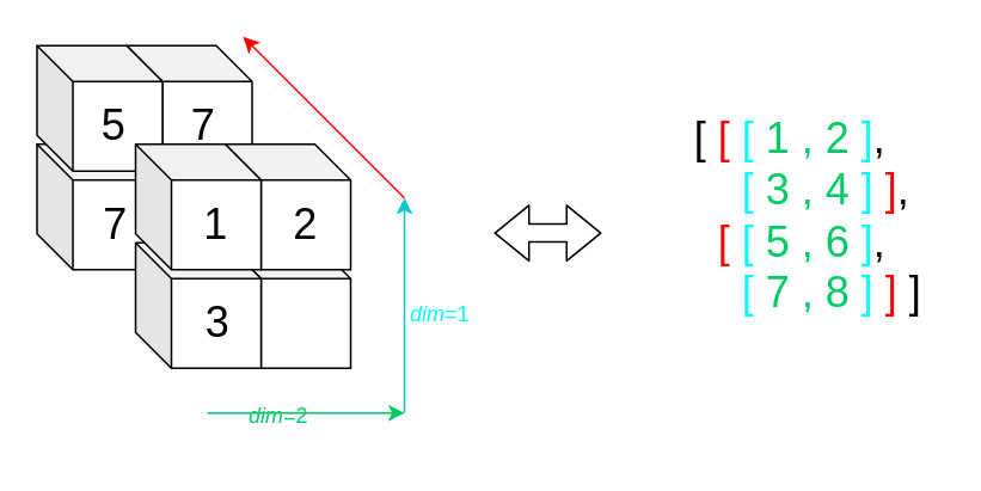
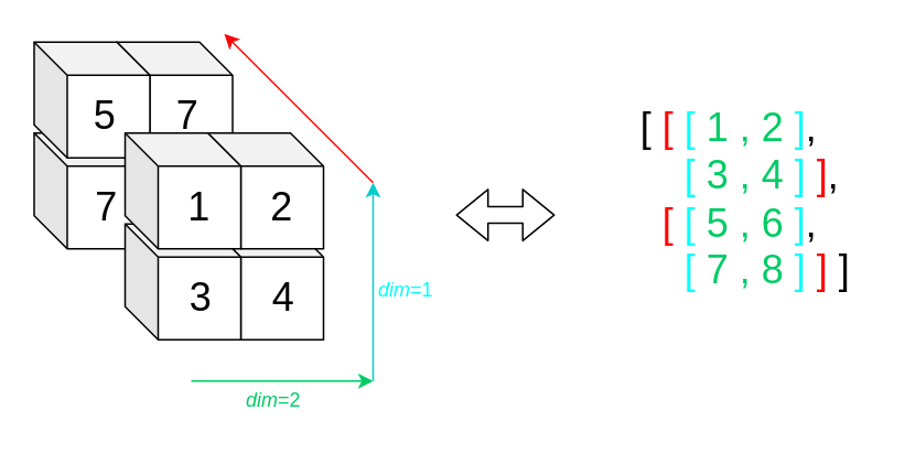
+ <mxCell id="17" value="&lt;font style=&quot;font-size: 24px&quot;&gt;4&lt;/font&gt;" style="text;html=1;strokeColor=none;fillColor=none;align=center;verticalAlign=middle;whiteSpace=wrap;rounded=0;" vertex="1" parent="1"><mxGeometry x="151" y="170" width="40" height="20" as="geometry" /></mxCell>
- <mxCell id="13" value="&lt;font color=&quot;#00cc66&quot;&gt;&lt;i&gt;dim&lt;/i&gt;=2&lt;/font&gt;" style="text;html=1;strokeColor=none;fillColor=none;align=center;verticalAlign=middle;whiteSpace=wrap;rounded=0;" vertex="1" parent="1"><mxGeometry x="135" y="222" width="40" height="20" as="geometry" /></mxCell>
+ <mxCell id="13" value="&lt;font color=&quot;#00cc66&quot;&gt;&lt;i&gt;dim&lt;/i&gt;=2&lt;/font&gt;" style="text;html=1;strokeColor=none;fillColor=none;align=center;verticalAlign=middle;whiteSpace=wrap;rounded=0;" vertex="1" parent="1"><mxGeometry x="145" y="232" width="40" height="20" as="geometry" /></mxCell>
